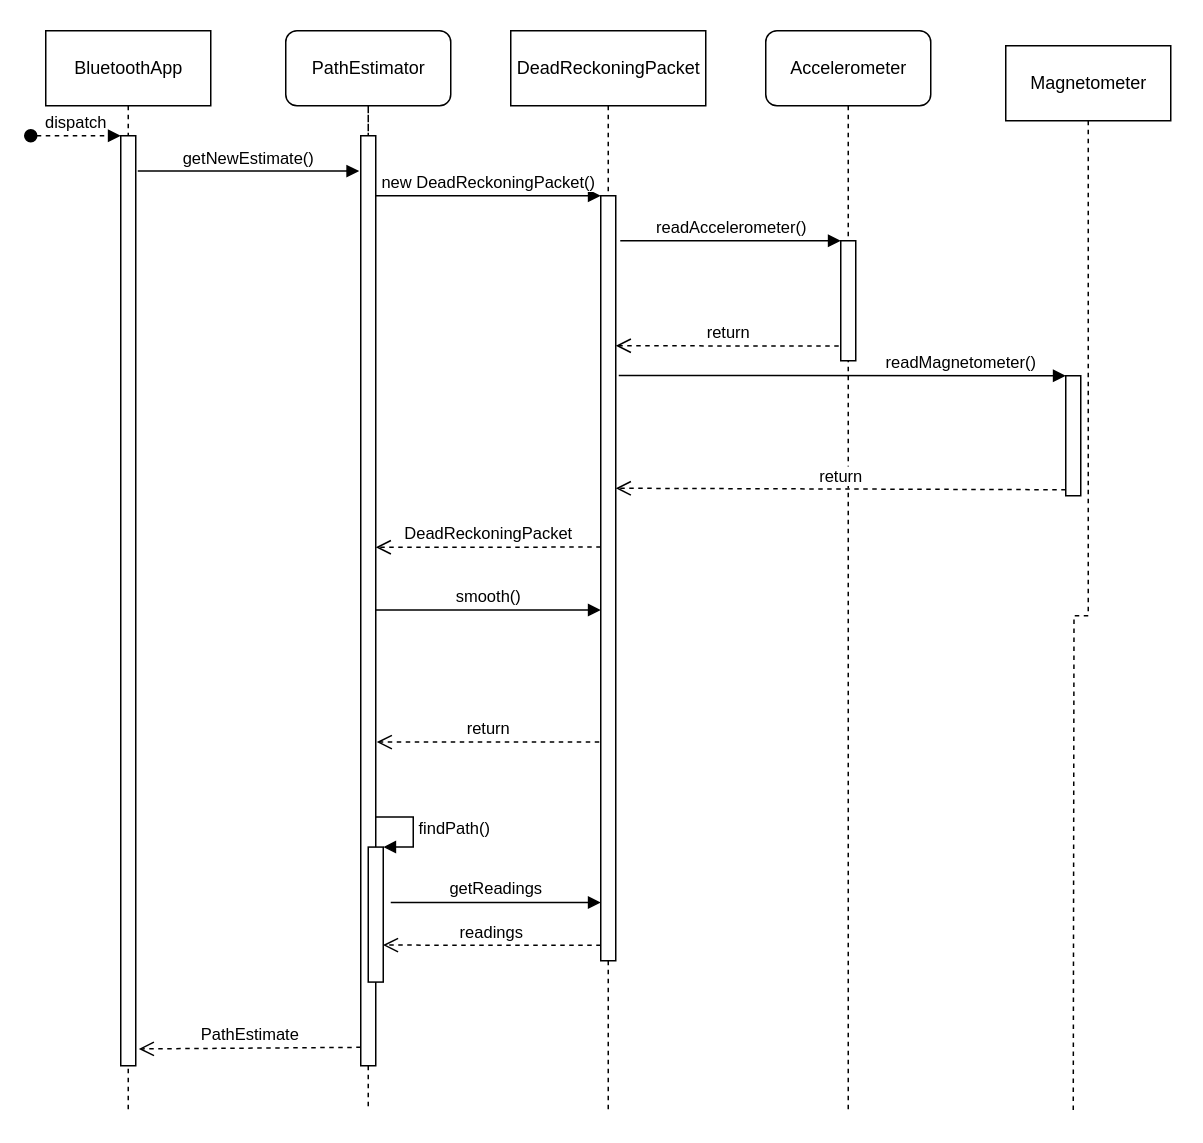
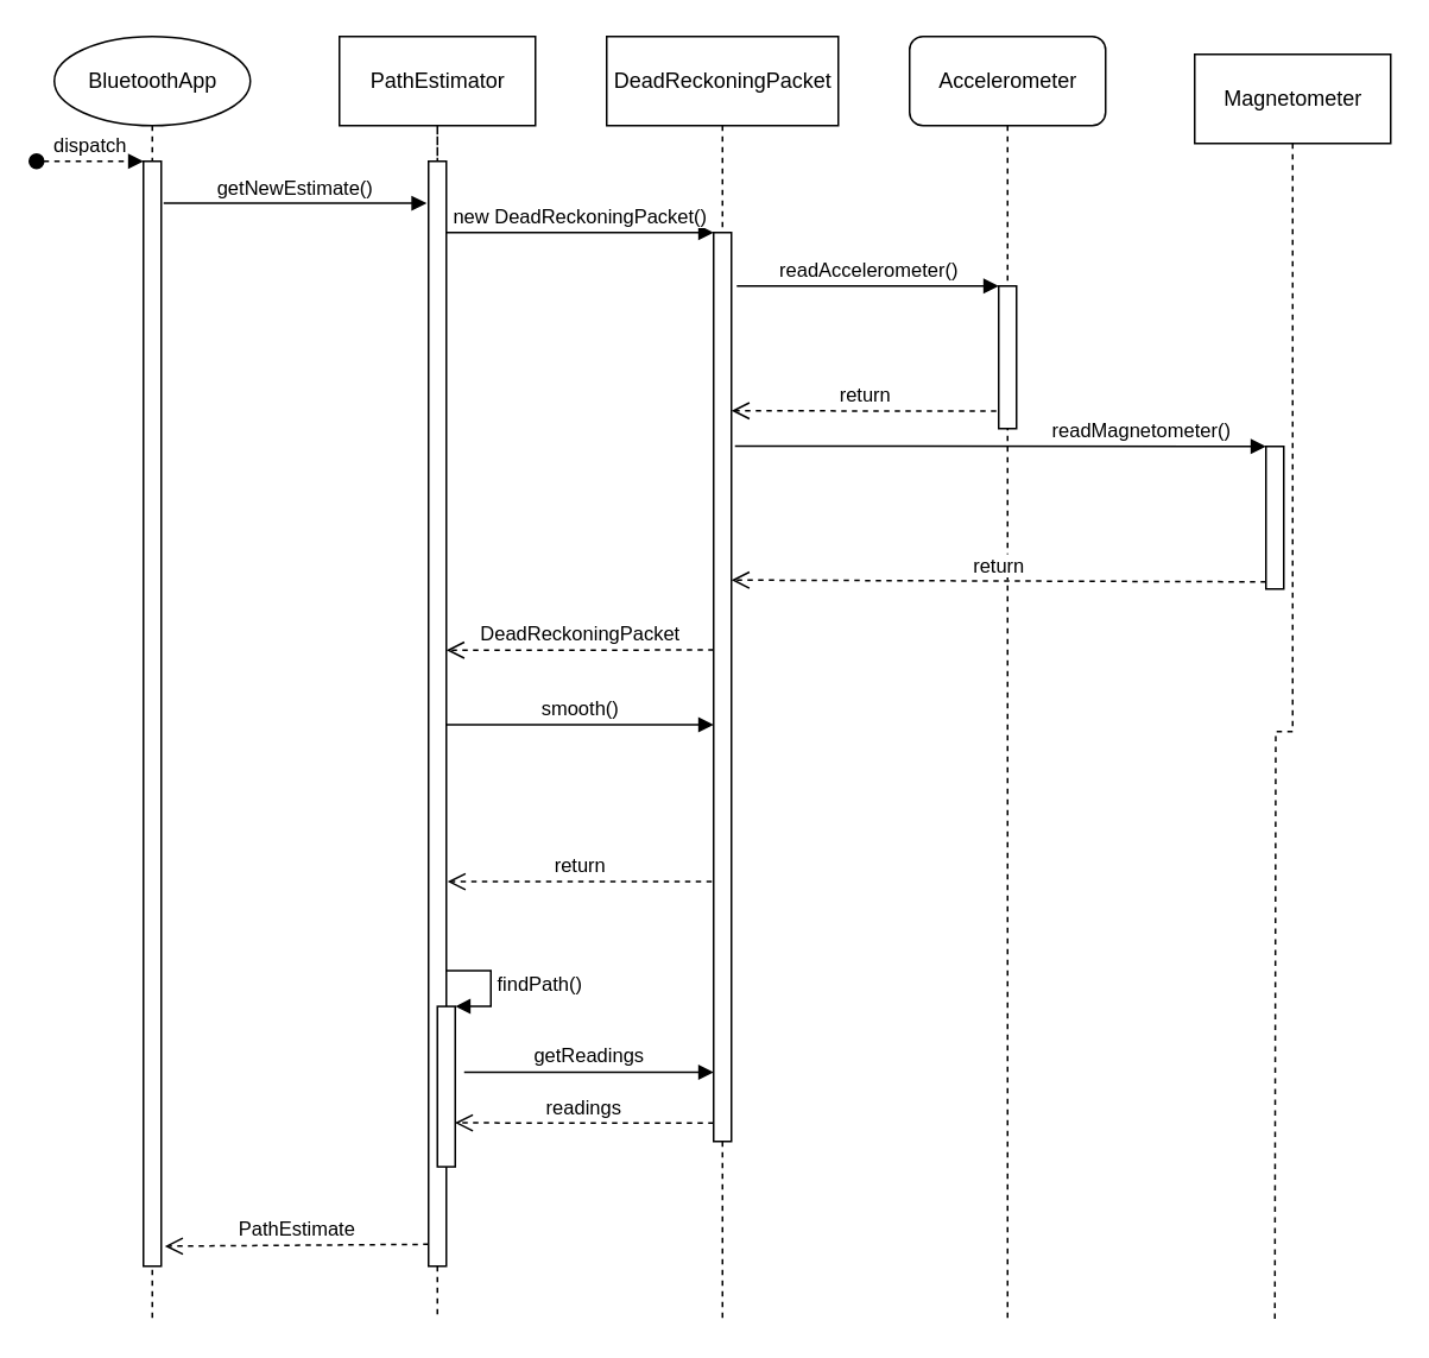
- <mxCell id="3" value="BluetoothApp" style="html=1;" vertex="1" parent="1"><mxGeometry x="30" y="20" width="110" height="50" as="geometry" /></mxCell>
+ <mxCell id="3" value="BluetoothApp" style="ellipse;html=1;" vertex="1" parent="1"><mxGeometry x="30" y="20" width="110" height="50" as="geometry" /></mxCell>
- <mxCell id="5" value="PathEstimator" style="html=1;rounded=1;" vertex="1" parent="1"><mxGeometry x="190" y="20" width="110" height="50" as="geometry" /></mxCell>
+ <mxCell id="5" value="PathEstimator" style="html=1;" vertex="1" parent="1"><mxGeometry x="190" y="20" width="110" height="50" as="geometry" /></mxCell>
